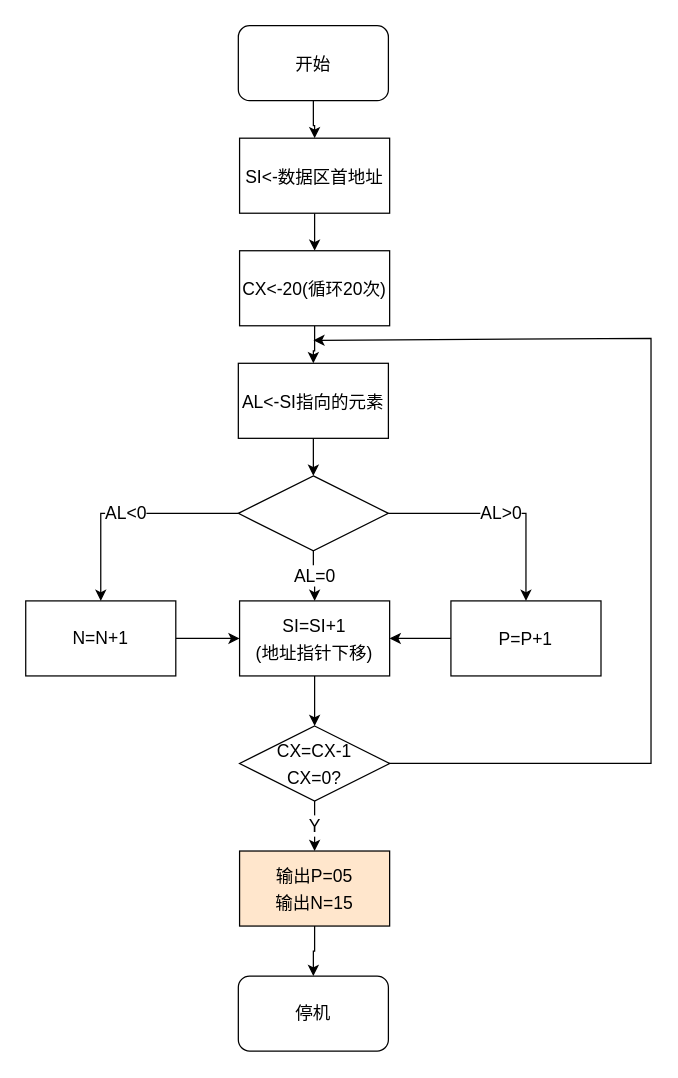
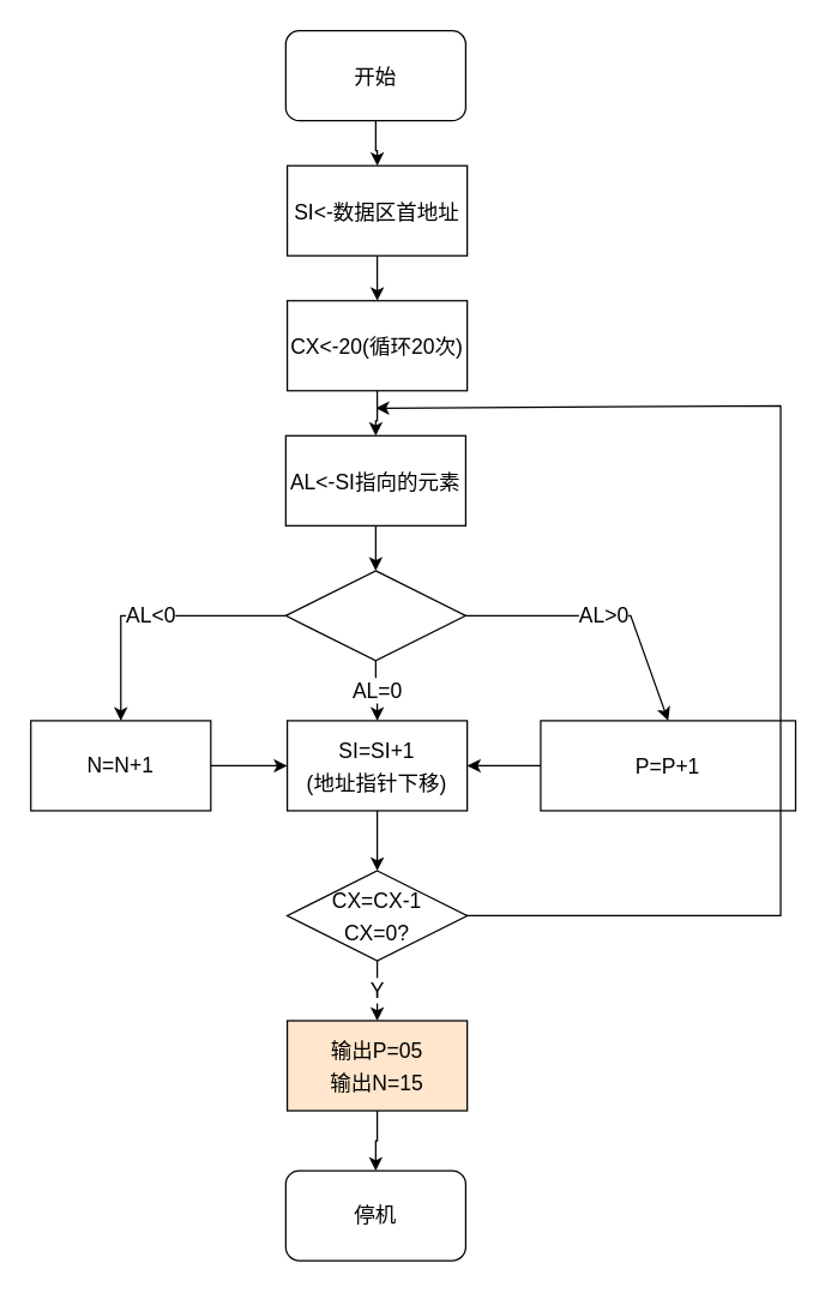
- <mxCell id="19" value="&lt;font style=&quot;font-size: 14px;&quot;&gt;P=P+1&lt;/font&gt;" style="whiteSpace=wrap;html=1;fontSize=18;rounded=0;" vertex="1" parent="1"><mxGeometry x="360" y="480" width="120" height="60" as="geometry" /></mxCell>
+ <mxCell id="19" value="&lt;font style=&quot;font-size: 14px;&quot;&gt;P=P+1&lt;/font&gt;" style="whiteSpace=wrap;html=1;fontSize=18;rounded=0;" vertex="1" parent="1"><mxGeometry x="360" y="480" width="170" height="60" as="geometry" /></mxCell>
